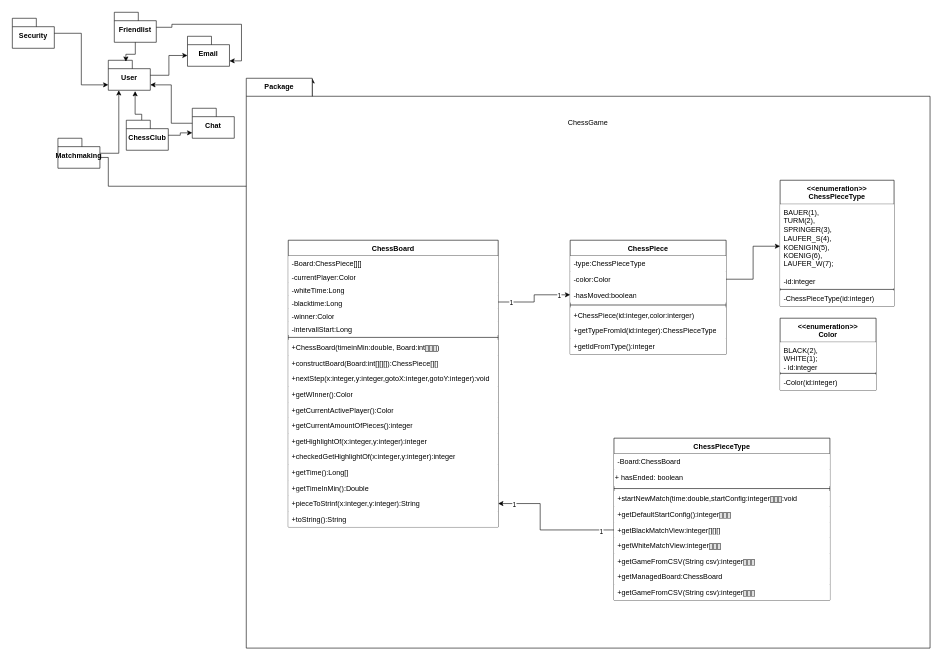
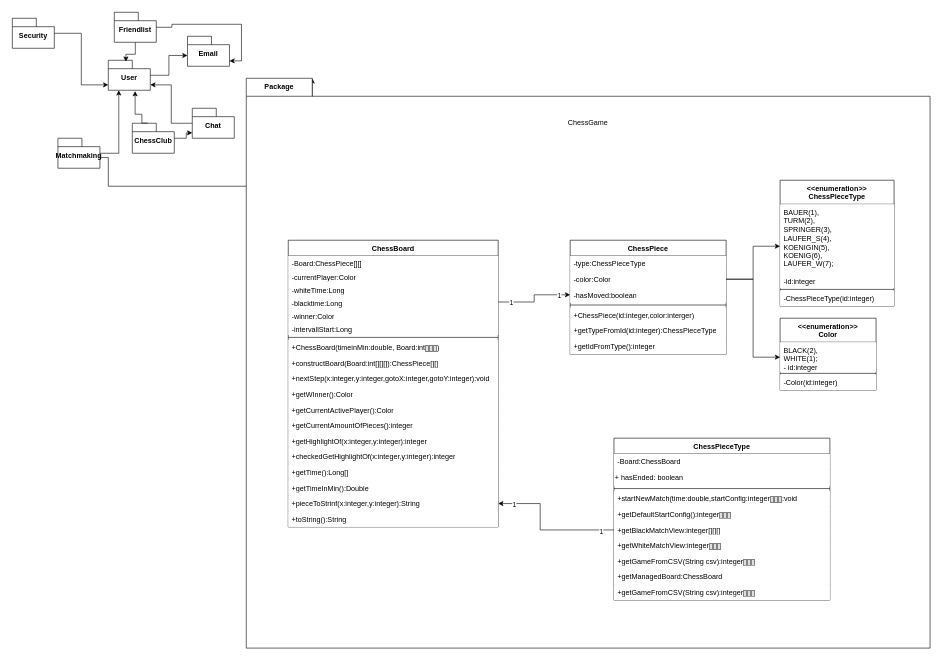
- <mxCell id="8" value="ChessClub" style="shape=folder;fontStyle=1;spacingTop=10;tabWidth=40;tabHeight=14;tabPosition=left;html=1;whiteSpace=wrap;strokeColor=#000000;" parent="1" vertex="1"><mxGeometry x="210" y="200" width="70" height="50" as="geometry" /></mxCell>
+ <mxCell id="8" value="ChessClub" style="shape=folder;fontStyle=1;spacingTop=10;tabWidth=40;tabHeight=14;tabPosition=left;html=1;whiteSpace=wrap;strokeColor=#000000;" parent="1" vertex="1"><mxGeometry x="220" y="205" width="70" height="50" as="geometry" /></mxCell>
+ <mxCell id="74" style="edgeStyle=orthogonalEdgeStyle;rounded=0;orthogonalLoop=1;jettySize=auto;html=1;entryX=0;entryY=0.5;entryDx=0;entryDy=0;fillColor=#FFFFFF;" parent="18" source="56" target="67" edge="1"><mxGeometry relative="1" as="geometry" /></mxCell>
